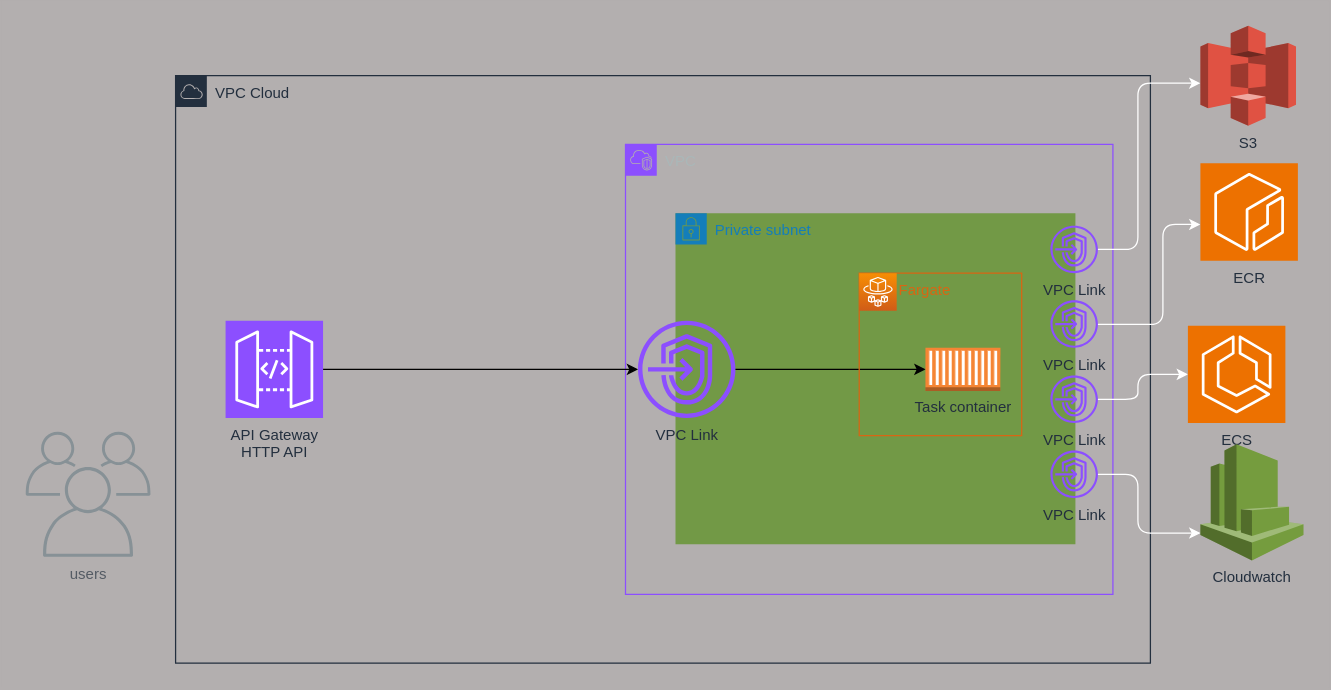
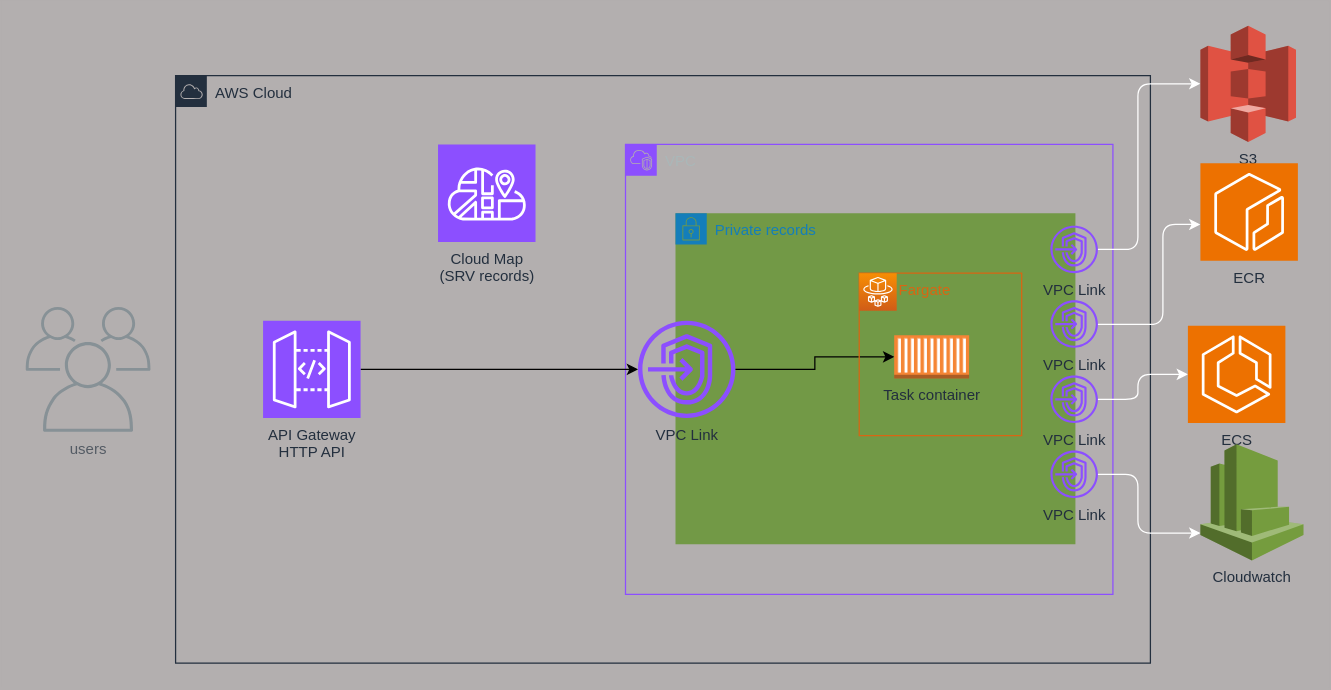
- <mxCell id="19" value="&lt;span style=&quot;color: rgb(35, 47, 62);&quot;&gt;S3&lt;/span&gt;" style="outlineConnect=0;dashed=0;verticalLabelPosition=bottom;verticalAlign=top;align=center;html=1;shape=mxgraph.aws3.s3;fillColor=#E05243;gradientColor=none;" parent="1" vertex="1"><mxGeometry x="960" y="20" width="76.5" height="80" as="geometry" /></mxCell>
+ <mxCell id="19" value="&lt;span style=&quot;color: rgb(35, 47, 62);&quot;&gt;S3&lt;/span&gt;" style="outlineConnect=0;dashed=0;verticalLabelPosition=bottom;verticalAlign=top;align=center;html=1;shape=mxgraph.aws3.s3;fillColor=#E05243;gradientColor=none;" parent="1" vertex="1"><mxGeometry x="960" y="20" width="76.5" height="93" as="geometry" /></mxCell>
- <mxCell id="2" value="VPC Cloud" style="points=[[0,0],[0.25,0],[0.5,0],[0.75,0],[1,0],[1,0.25],[1,0.5],[1,0.75],[1,1],[0.75,1],[0.5,1],[0.25,1],[0,1],[0,0.75],[0,0.5],[0,0.25]];outlineConnect=0;gradientColor=none;html=1;whiteSpace=wrap;fontSize=12;fontStyle=0;container=1;pointerEvents=0;collapsible=0;recursiveResize=0;shape=mxgraph.aws4.group;grIcon=mxgraph.aws4.group_aws_cloud;strokeColor=#232F3E;fillColor=none;verticalAlign=top;align=left;spacingLeft=30;fontColor=#232F3E;dashed=0;" parent="1" vertex="1"><mxGeometry x="140" y="60" width="780" height="470" as="geometry" /></mxCell>
+ <mxCell id="2" value="AWS Cloud" style="points=[[0,0],[0.25,0],[0.5,0],[0.75,0],[1,0],[1,0.25],[1,0.5],[1,0.75],[1,1],[0.75,1],[0.5,1],[0.25,1],[0,1],[0,0.75],[0,0.5],[0,0.25]];outlineConnect=0;gradientColor=none;html=1;whiteSpace=wrap;fontSize=12;fontStyle=0;container=1;pointerEvents=0;collapsible=0;recursiveResize=0;shape=mxgraph.aws4.group;grIcon=mxgraph.aws4.group_aws_cloud;strokeColor=#232F3E;fillColor=none;verticalAlign=top;align=left;spacingLeft=30;fontColor=#232F3E;dashed=0;" parent="1" vertex="1"><mxGeometry x="140" y="60" width="780" height="470" as="geometry" /></mxCell>
+ <mxCell id="14" value="Cloud Map&lt;br&gt;(SRV records)" style="sketch=0;points=[[0,0,0],[0.25,0,0],[0.5,0,0],[0.75,0,0],[1,0,0],[0,1,0],[0.25,1,0],[0.5,1,0],[0.75,1,0],[1,1,0],[0,0.25,0],[0,0.5,0],[0,0.75,0],[1,0.25,0],[1,0.5,0],[1,0.75,0]];outlineConnect=0;fontColor=#232F3E;fillColor=#8C4FFF;strokeColor=#ffffff;dashed=0;verticalLabelPosition=bottom;verticalAlign=top;align=center;html=1;fontSize=12;fontStyle=0;aspect=fixed;shape=mxgraph.aws4.resourceIcon;resIcon=mxgraph.aws4.cloud_map;" parent="2" vertex="1"><mxGeometry x="210" y="55" width="78" height="78" as="geometry" /></mxCell>
- <mxCell id="4" value="Private subnet" style="points=[[0,0],[0.25,0],[0.5,0],[0.75,0],[1,0],[1,0.25],[1,0.5],[1,0.75],[1,1],[0.75,1],[0.5,1],[0.25,1],[0,1],[0,0.75],[0,0.5],[0,0.25]];outlineConnect=0;gradientColor=none;html=1;whiteSpace=wrap;fontSize=12;fontStyle=0;container=1;pointerEvents=0;collapsible=0;recursiveResize=0;shape=mxgraph.aws4.group;grIcon=mxgraph.aws4.group_security_group;grStroke=0;strokeColor=#147EBA;fillColor=#729946;verticalAlign=top;align=left;spacingLeft=30;fontColor=#147EBA;dashed=0;" parent="3" vertex="1"><mxGeometry x="40" y="55" width="320" height="265" as="geometry" /></mxCell>
+ <mxCell id="4" value="Private records" style="points=[[0,0],[0.25,0],[0.5,0],[0.75,0],[1,0],[1,0.25],[1,0.5],[1,0.75],[1,1],[0.75,1],[0.5,1],[0.25,1],[0,1],[0,0.75],[0,0.5],[0,0.25]];outlineConnect=0;gradientColor=none;html=1;whiteSpace=wrap;fontSize=12;fontStyle=0;container=1;pointerEvents=0;collapsible=0;recursiveResize=0;shape=mxgraph.aws4.group;grIcon=mxgraph.aws4.group_security_group;grStroke=0;strokeColor=#147EBA;fillColor=#729946;verticalAlign=top;align=left;spacingLeft=30;fontColor=#147EBA;dashed=0;" parent="3" vertex="1"><mxGeometry x="40" y="55" width="320" height="265" as="geometry" /></mxCell>
- <mxCell id="16" value="API Gateway&lt;br&gt;HTTP API" style="sketch=0;points=[[0,0,0],[0.25,0,0],[0.5,0,0],[0.75,0,0],[1,0,0],[0,1,0],[0.25,1,0],[0.5,1,0],[0.75,1,0],[1,1,0],[0,0.25,0],[0,0.5,0],[0,0.75,0],[1,0.25,0],[1,0.5,0],[1,0.75,0]];outlineConnect=0;fontColor=#232F3E;fillColor=#8C4FFF;strokeColor=#ffffff;dashed=0;verticalLabelPosition=bottom;verticalAlign=top;align=center;html=1;fontSize=12;fontStyle=0;aspect=fixed;shape=mxgraph.aws4.resourceIcon;resIcon=mxgraph.aws4.api_gateway;" parent="2" vertex="1"><mxGeometry x="40" y="196" width="78" height="78" as="geometry" /></mxCell>
+ <mxCell id="16" value="API Gateway&lt;br&gt;HTTP API" style="sketch=0;points=[[0,0,0],[0.25,0,0],[0.5,0,0],[0.75,0,0],[1,0,0],[0,1,0],[0.25,1,0],[0.5,1,0],[0.75,1,0],[1,1,0],[0,0.25,0],[0,0.5,0],[0,0.75,0],[1,0.25,0],[1,0.5,0],[1,0.75,0]];outlineConnect=0;fontColor=#232F3E;fillColor=#8C4FFF;strokeColor=#ffffff;dashed=0;verticalLabelPosition=bottom;verticalAlign=top;align=center;html=1;fontSize=12;fontStyle=0;aspect=fixed;shape=mxgraph.aws4.resourceIcon;resIcon=mxgraph.aws4.api_gateway;" parent="2" vertex="1"><mxGeometry x="70" y="196" width="78" height="78" as="geometry" /></mxCell>
- <mxCell id="5" value="&lt;span style=&quot;color: rgb(35, 47, 62);&quot;&gt;Task container&lt;/span&gt;" style="outlineConnect=0;dashed=0;verticalLabelPosition=bottom;verticalAlign=top;align=center;html=1;shape=mxgraph.aws3.ec2_compute_container;fillColor=#F58534;gradientColor=none;" parent="4" vertex="1"><mxGeometry x="200" y="107.75" width="60" height="34.5" as="geometry" /></mxCell>
+ <mxCell id="5" value="&lt;span style=&quot;color: rgb(35, 47, 62);&quot;&gt;Task container&lt;/span&gt;" style="outlineConnect=0;dashed=0;verticalLabelPosition=bottom;verticalAlign=top;align=center;html=1;shape=mxgraph.aws3.ec2_compute_container;fillColor=#F58534;gradientColor=none;" parent="4" vertex="1"><mxGeometry x="175" y="97.75" width="60" height="34.5" as="geometry" /></mxCell>
- <mxCell id="17" value="users" style="sketch=0;outlineConnect=0;gradientColor=none;fontColor=#545B64;strokeColor=none;fillColor=#879196;dashed=0;verticalLabelPosition=bottom;verticalAlign=top;align=center;html=1;fontSize=12;fontStyle=0;aspect=fixed;shape=mxgraph.aws4.illustration_users;pointerEvents=1" parent="1" vertex="1"><mxGeometry x="20" y="345" width="100" height="100" as="geometry" /></mxCell>
+ <mxCell id="17" value="users" style="sketch=0;outlineConnect=0;gradientColor=none;fontColor=#545B64;strokeColor=none;fillColor=#879196;dashed=0;verticalLabelPosition=bottom;verticalAlign=top;align=center;html=1;fontSize=12;fontStyle=0;aspect=fixed;shape=mxgraph.aws4.illustration_users;pointerEvents=1" parent="1" vertex="1"><mxGeometry x="20" y="245" width="100" height="100" as="geometry" /></mxCell>
